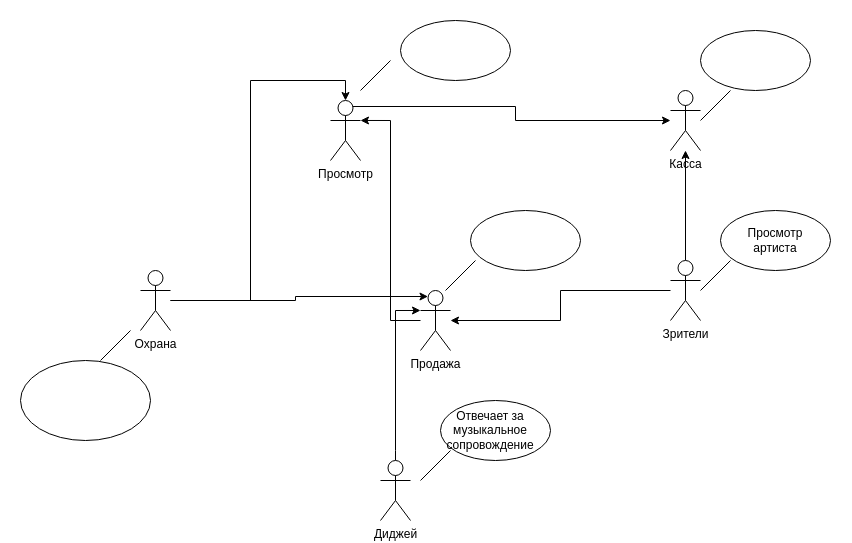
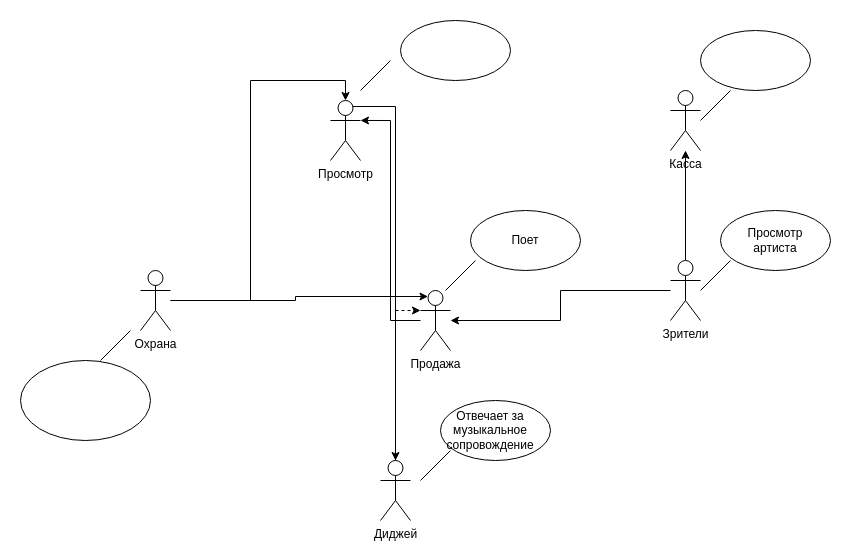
- <mxCell id="2" style="edgeStyle=orthogonalEdgeStyle;rounded=0;orthogonalLoop=1;jettySize=auto;html=1;exitX=0.75;exitY=0.1;exitDx=0;exitDy=0;exitPerimeter=0;" parent="1" source="3" target="14" edge="1"><mxGeometry relative="1" as="geometry" /></mxCell>
+ <mxCell id="2" style="edgeStyle=orthogonalEdgeStyle;rounded=0;orthogonalLoop=1;jettySize=auto;html=1;exitX=0.75;exitY=0.1;exitDx=0;exitDy=0;exitPerimeter=0;" parent="1" source="3" target="7" edge="1"><mxGeometry relative="1" as="geometry" /></mxCell>
+ <mxCell id="28" value="Поет" style="text;html=1;strokeColor=none;fillColor=none;align=center;verticalAlign=middle;whiteSpace=wrap;rounded=0;" parent="1" vertex="1"><mxGeometry x="505" y="230" width="40" height="20" as="geometry" /></mxCell>
- <mxCell id="6" style="edgeStyle=orthogonalEdgeStyle;rounded=0;orthogonalLoop=1;jettySize=auto;html=1;entryX=0;entryY=0.333;entryDx=0;entryDy=0;entryPerimeter=0;" parent="1" source="7" target="5" edge="1"><mxGeometry relative="1" as="geometry"><mxPoint x="355" y="320" as="targetPoint" /><Array as="points"><mxPoint x="395" y="450" /><mxPoint x="395" y="310" /></Array></mxGeometry></mxCell>
+ <mxCell id="6" style="edgeStyle=orthogonalEdgeStyle;rounded=0;orthogonalLoop=1;jettySize=auto;html=1;entryX=0;entryY=0.333;entryDx=0;entryDy=0;entryPerimeter=0;dashed=1;" parent="1" source="7" target="5" edge="1"><mxGeometry relative="1" as="geometry"><mxPoint x="355" y="320" as="targetPoint" /><Array as="points"><mxPoint x="395" y="450" /><mxPoint x="395" y="310" /></Array></mxGeometry></mxCell>
